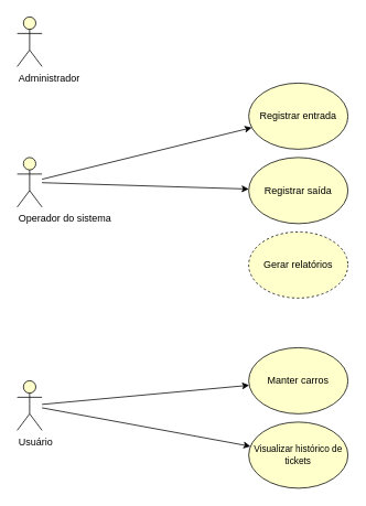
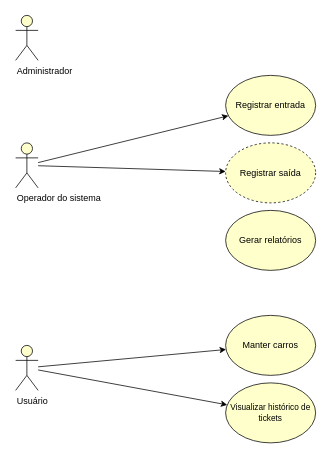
- <mxCell id="7" value="Registrar saída" style="ellipse;whiteSpace=wrap;html=1;fillColor=#ffffcc;" vertex="1" parent="1"><mxGeometry x="300" y="190" width="120" height="80" as="geometry" /></mxCell>
+ <mxCell id="7" value="Registrar saída" style="ellipse;whiteSpace=wrap;html=1;fillColor=#ffffcc;dashed=1;" vertex="1" parent="1"><mxGeometry x="300" y="190" width="120" height="80" as="geometry" /></mxCell>
- <mxCell id="8" value="Gerar relatórios" style="ellipse;whiteSpace=wrap;html=1;fillColor=#FFFFCC;dashed=1;" vertex="1" parent="1"><mxGeometry x="300" y="280" width="120" height="80" as="geometry" /></mxCell>
+ <mxCell id="8" value="Gerar relatórios" style="ellipse;whiteSpace=wrap;html=1;fillColor=#FFFFCC;" vertex="1" parent="1"><mxGeometry x="300" y="280" width="120" height="80" as="geometry" /></mxCell>
